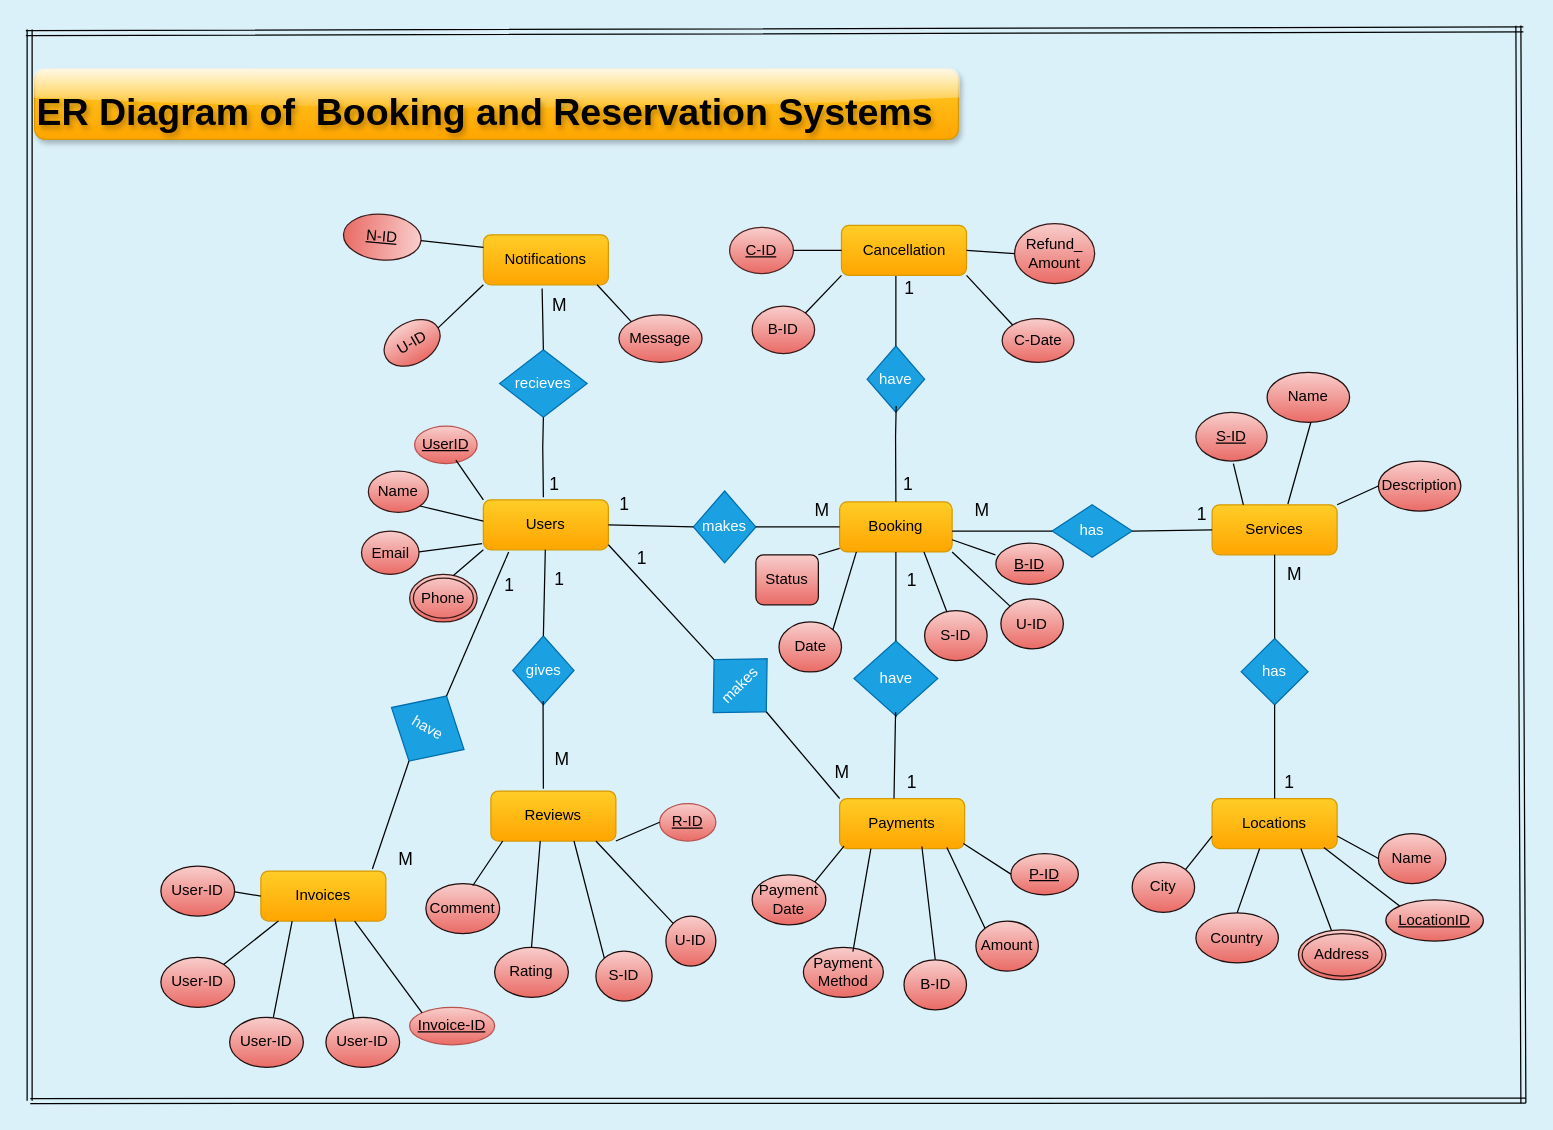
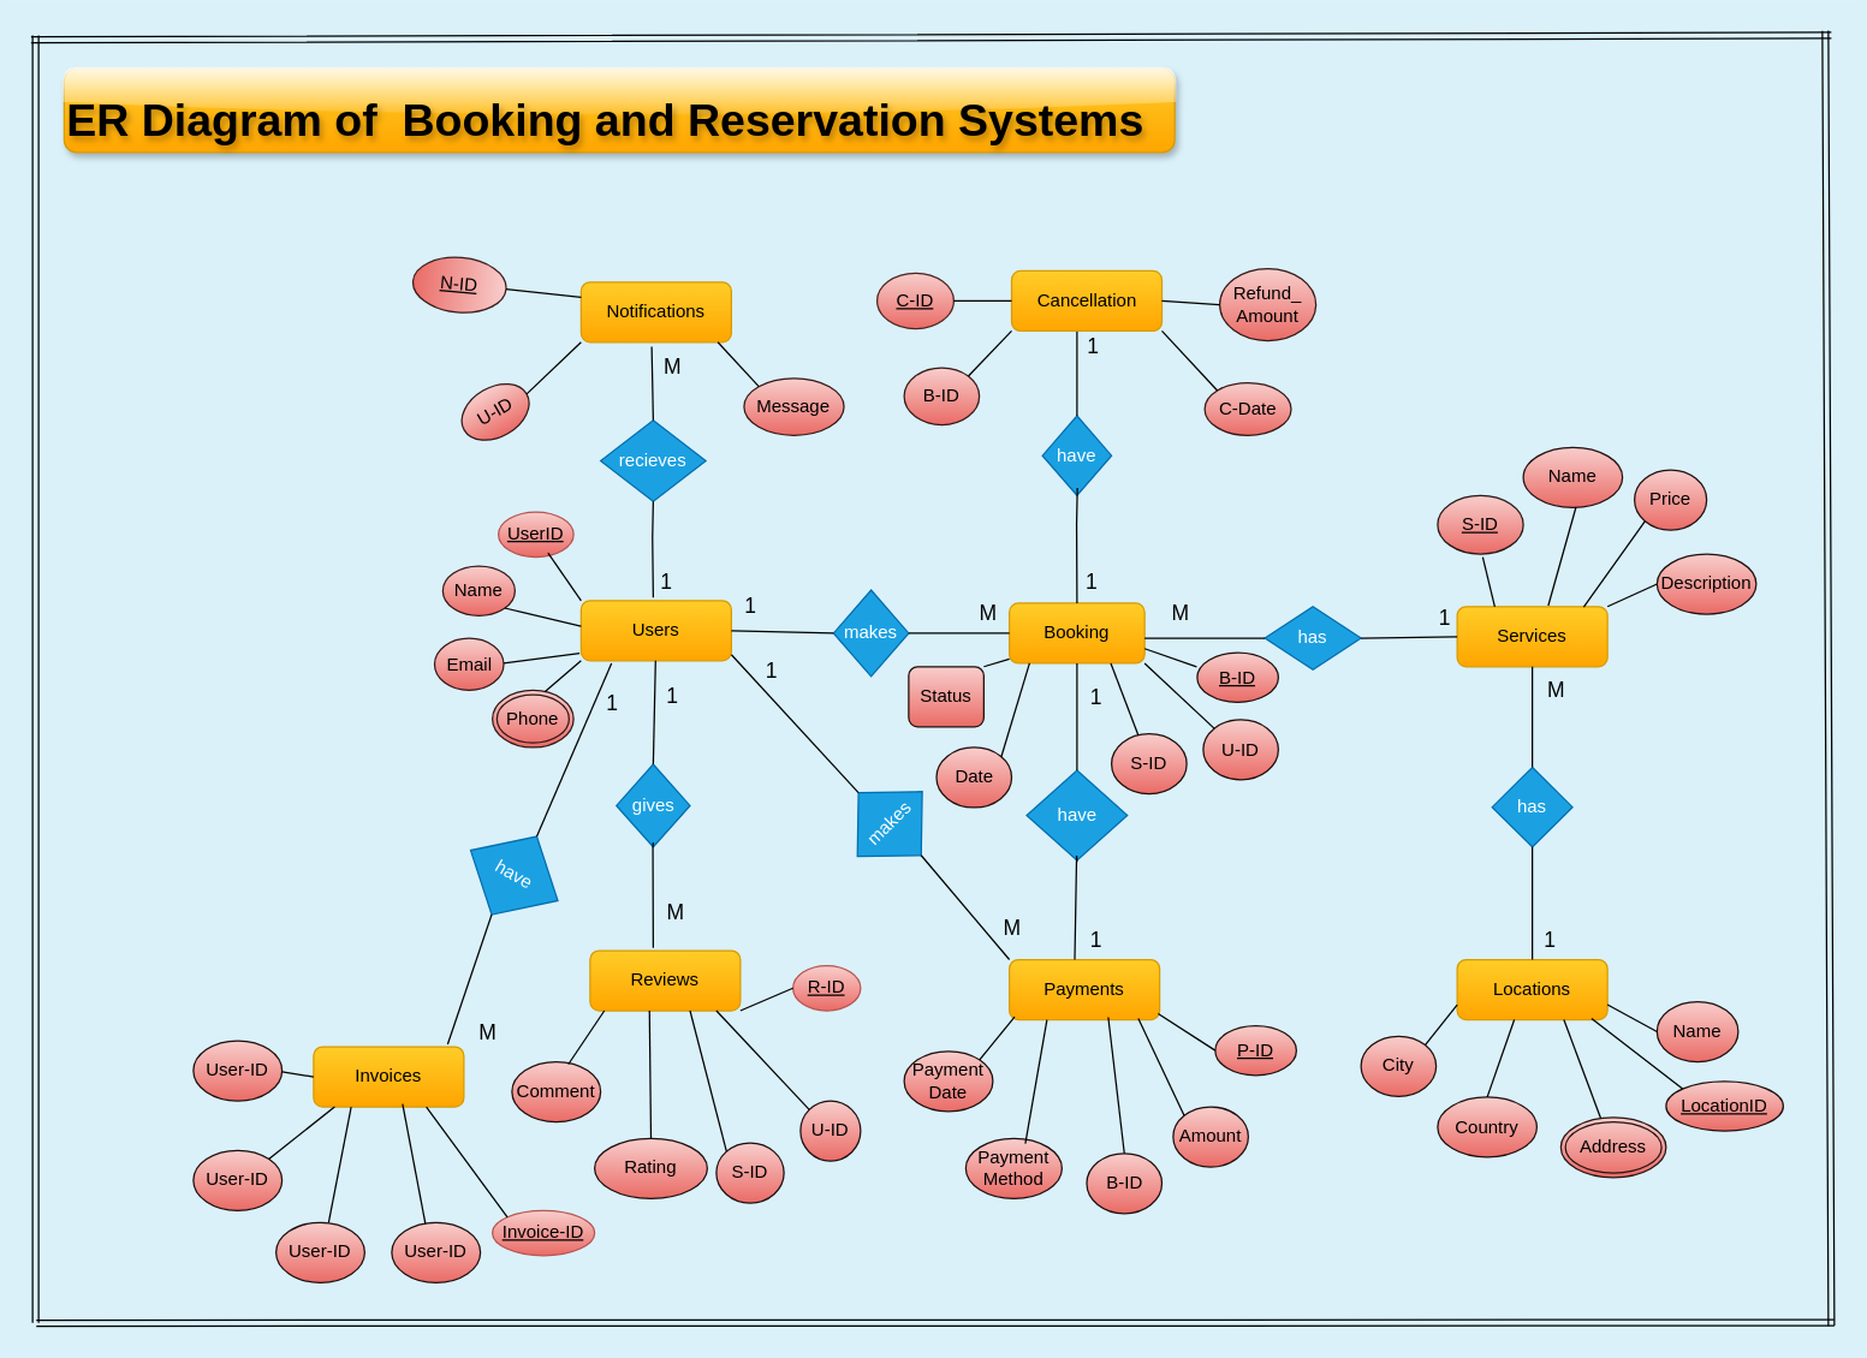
- <mxCell id="2" value="&lt;font style=&quot;font-size: 36px;&quot;&gt;&lt;b&gt;&lt;sub&gt;ER Diagram of&amp;nbsp; Booking and Reservation Systems&lt;/sub&gt;&lt;/b&gt;&lt;/font&gt;" style="text;html=1;align=left;verticalAlign=middle;whiteSpace=wrap;rounded=1;labelBorderColor=none;labelBackgroundColor=none;textShadow=1;strokeColor=#d79b00;fillColor=#ffcd28;gradientColor=#ffa500;shadow=1;glass=1;" vertex="1" parent="1"><mxGeometry x="27" y="55" width="739" height="56" as="geometry" /></mxCell>
+ <mxCell id="2" value="&lt;font style=&quot;font-size: 36px;&quot;&gt;&lt;b&gt;&lt;sub&gt;ER Diagram of&amp;nbsp; Booking and Reservation Systems&lt;/sub&gt;&lt;/b&gt;&lt;/font&gt;" style="text;html=1;align=left;verticalAlign=middle;whiteSpace=wrap;rounded=1;labelBorderColor=none;labelBackgroundColor=none;textShadow=1;strokeColor=#d79b00;fillColor=#ffcd28;gradientColor=#ffa500;shadow=1;glass=1;" vertex="1" parent="1"><mxGeometry x="42" y="45" width="739" height="56" as="geometry" /></mxCell>
+ <mxCell id="33" value="Price" style="ellipse;whiteSpace=wrap;html=1;align=center;fillColor=#f8cecc;gradientColor=#ea6b66;strokeColor=#241010;textShadow=0;labelBorderColor=none;" vertex="1" parent="1"><mxGeometry x="1087" y="312.32" width="48" height="40" as="geometry" /></mxCell>
+ <mxCell id="35" value="" style="endArrow=none;html=1;rounded=0;exitX=0;exitY=1;exitDx=0;exitDy=0;entryX=0.842;entryY=0.005;entryDx=0;entryDy=0;entryPerimeter=0;textShadow=0;labelBorderColor=none;" edge="1" parent="1" source="33" target="4"><mxGeometry relative="1" as="geometry"><mxPoint x="1105" y="352.32" as="sourcePoint" /><mxPoint x="1058" y="400.32" as="targetPoint" /></mxGeometry></mxCell>
- <mxCell id="121" value="Rating" style="ellipse;whiteSpace=wrap;html=1;align=center;fillColor=#f8cecc;gradientColor=#ea6b66;strokeColor=#1F0E0D;textShadow=0;labelBorderColor=none;" vertex="1" parent="1"><mxGeometry x="395" y="757.32" width="59" height="40" as="geometry" /></mxCell>
+ <mxCell id="121" value="Rating" style="ellipse;whiteSpace=wrap;html=1;align=center;fillColor=#f8cecc;gradientColor=#ea6b66;strokeColor=#1F0E0D;textShadow=0;labelBorderColor=none;" vertex="1" parent="1"><mxGeometry x="395" y="757.32" width="75" height="40" as="geometry" /></mxCell>
